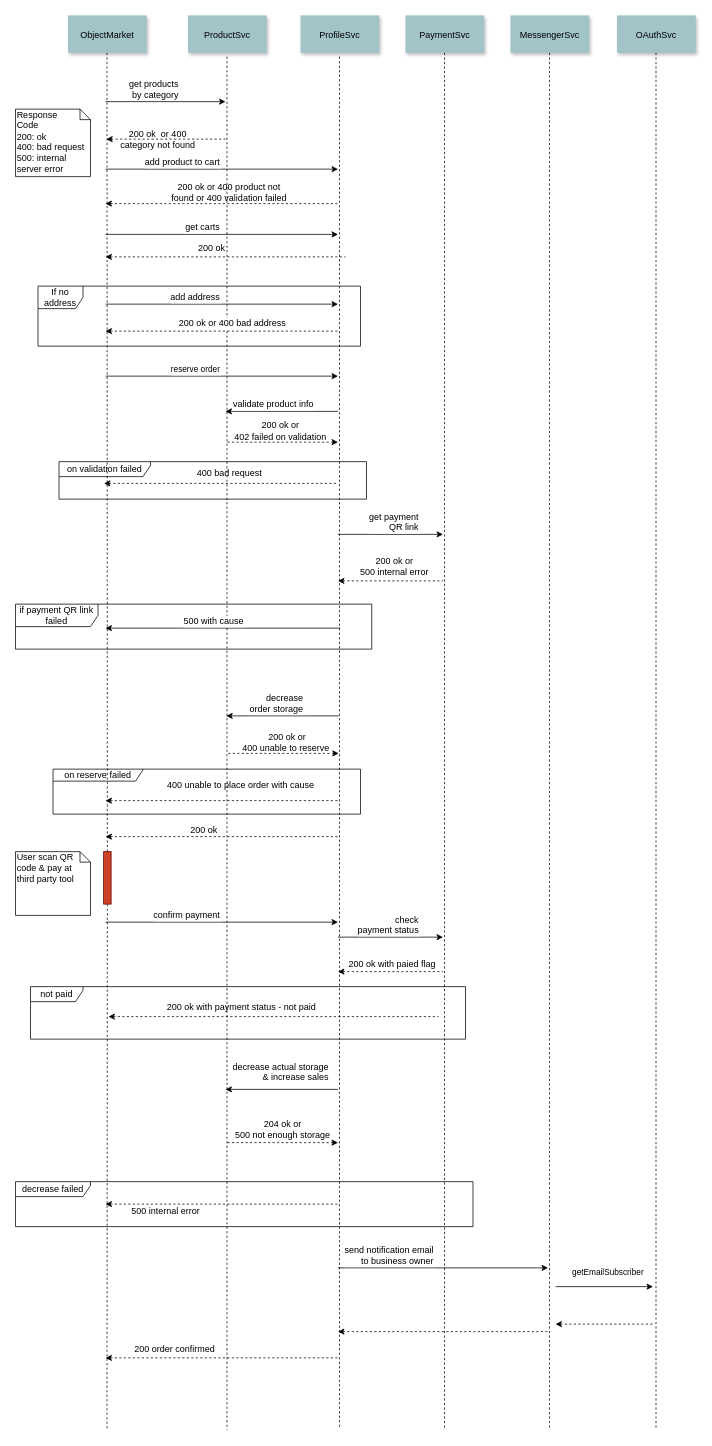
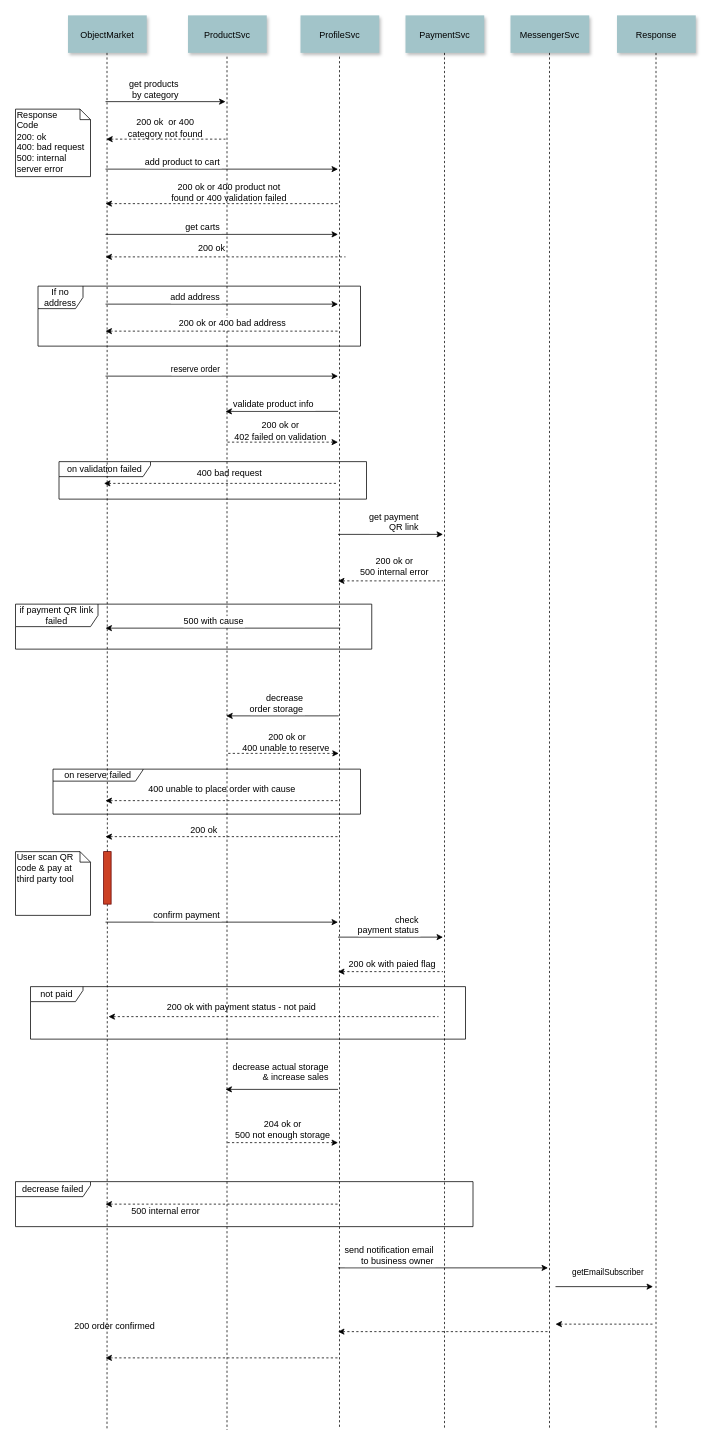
- <mxCell id="68" value="OAuthSvc" style="shadow=1;fillColor=#A2C4C9;strokeColor=none" parent="1" vertex="1"><mxGeometry x="822" y="20" width="105" height="50" as="geometry" /></mxCell>
+ <mxCell id="68" value="Response" style="shadow=1;fillColor=#A2C4C9;strokeColor=none" parent="1" vertex="1"><mxGeometry x="822" y="20" width="105" height="50" as="geometry" /></mxCell>
- <mxCell id="18" value="200 ok&amp;nbsp; or 400 category not found" style="text;html=1;strokeColor=none;fillColor=none;align=center;verticalAlign=middle;whiteSpace=wrap;rounded=0;" parent="1" vertex="1"><mxGeometry x="150" y="170" width="120" height="30" as="geometry" /></mxCell>
+ <mxCell id="18" value="200 ok&amp;nbsp; or 400 category not found" style="text;html=1;strokeColor=none;fillColor=none;align=center;verticalAlign=middle;whiteSpace=wrap;rounded=0;" parent="1" vertex="1"><mxGeometry x="160" y="155" width="120" height="30" as="geometry" /></mxCell>
- <mxCell id="51" value="400 unable to place order with cause" style="text;html=1;align=center;verticalAlign=middle;resizable=0;points=[];autosize=1;" parent="1" vertex="1"><mxGeometry x="215" y="1037" width="210" height="20" as="geometry" /></mxCell>
+ <mxCell id="51" value="400 unable to place order with cause" style="text;html=1;align=center;verticalAlign=middle;resizable=0;points=[];autosize=1;" parent="1" vertex="1"><mxGeometry x="190" y="1042" width="210" height="20" as="geometry" /></mxCell>
- <mxCell id="65" value="200 order confirmed" style="text;html=1;align=center;verticalAlign=middle;resizable=0;points=[];autosize=1;fontSize=12;" parent="1" vertex="1"><mxGeometry x="172" y="1788" width="120" height="20" as="geometry" /></mxCell>
+ <mxCell id="65" value="200 order confirmed" style="text;html=1;align=center;verticalAlign=middle;resizable=0;points=[];autosize=1;fontSize=12;" parent="1" vertex="1"><mxGeometry x="92" y="1758" width="120" height="20" as="geometry" /></mxCell>
